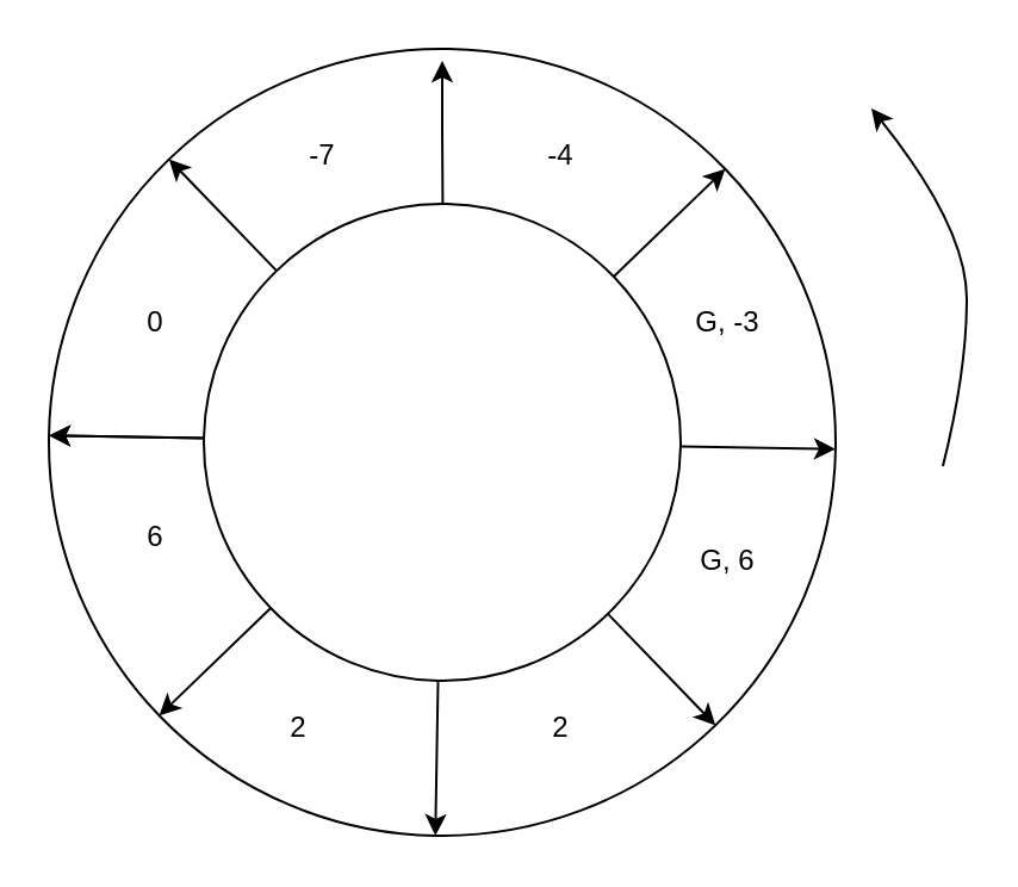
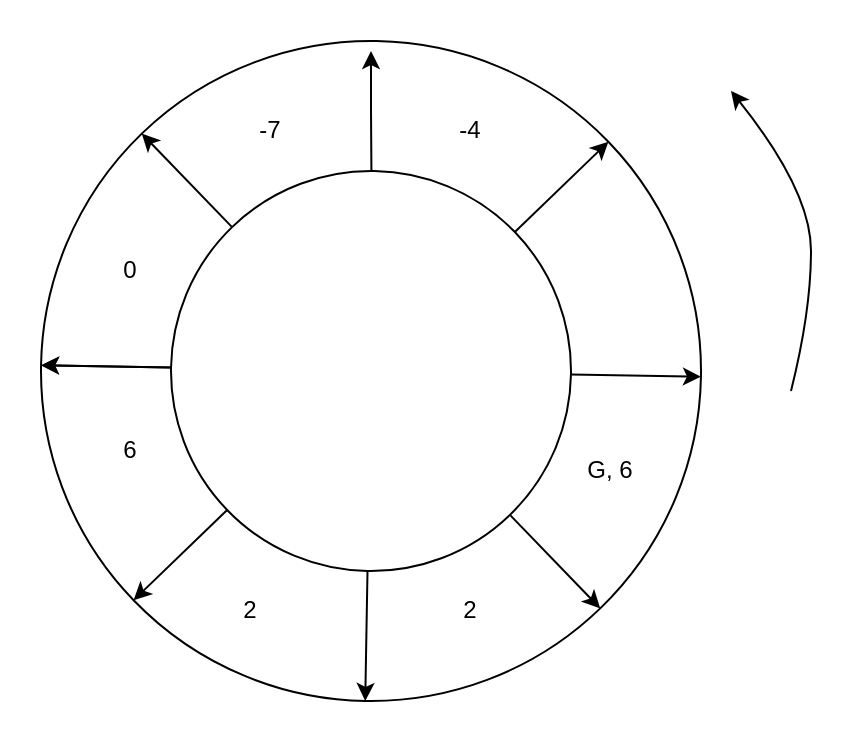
- <mxCell id="16" value="G, -3" style="text;html=1;strokeColor=none;fillColor=none;align=center;verticalAlign=middle;whiteSpace=wrap;rounded=0;" vertex="1" parent="1"><mxGeometry x="285" y="125" width="40" height="20" as="geometry" /></mxCell>
